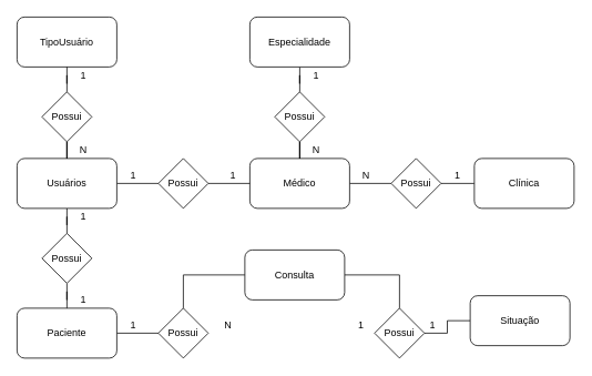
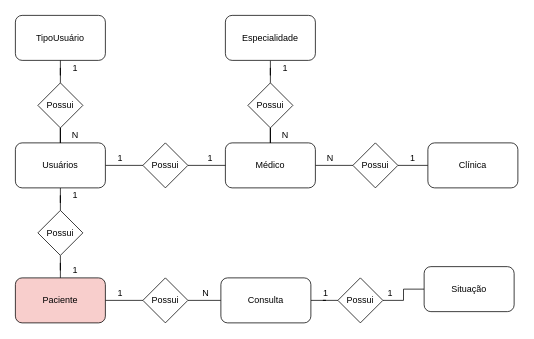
- <mxCell id="17" value="Consulta" style="rounded=1;whiteSpace=wrap;html=1;" vertex="1" parent="1"><mxGeometry x="294" y="300" width="120" height="60" as="geometry" /></mxCell>
+ <mxCell id="17" value="Consulta" style="rounded=1;whiteSpace=wrap;html=1;" vertex="1" parent="1"><mxGeometry x="294" y="370" width="120" height="60" as="geometry" /></mxCell>
- <mxCell id="14" value="Paciente" style="rounded=1;whiteSpace=wrap;html=1;" vertex="1" parent="1"><mxGeometry x="20" y="370" width="120" height="60" as="geometry" /></mxCell>
+ <mxCell id="14" value="Paciente" style="rounded=1;whiteSpace=wrap;html=1;fillColor=#f8cecc;" vertex="1" parent="1"><mxGeometry x="20" y="370" width="120" height="60" as="geometry" /></mxCell>
